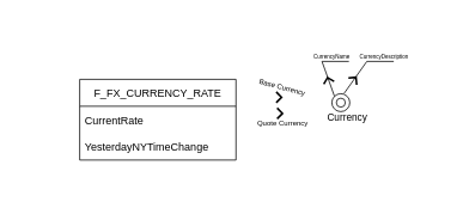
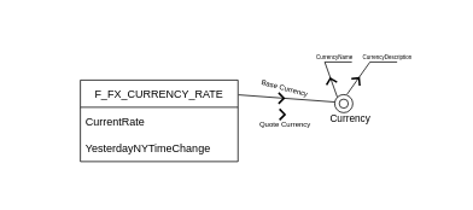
+ <mxCell id="8" value="" style="endArrow=none;html=1;strokeColor=default;rounded=0;startArrow=none;startFill=0;exitX=0.257;exitY=-0.126;exitDx=0;exitDy=0;exitPerimeter=0;entryX=1.003;entryY=0.181;entryDx=0;entryDy=0;entryPerimeter=0;" parent="1" source="7" target="2" edge="1"><mxGeometry width="50" height="50" relative="1" as="geometry"><mxPoint x="305.72" y="285.17" as="sourcePoint" /><mxPoint x="228.18" y="133" as="targetPoint" /></mxGeometry></mxCell>
